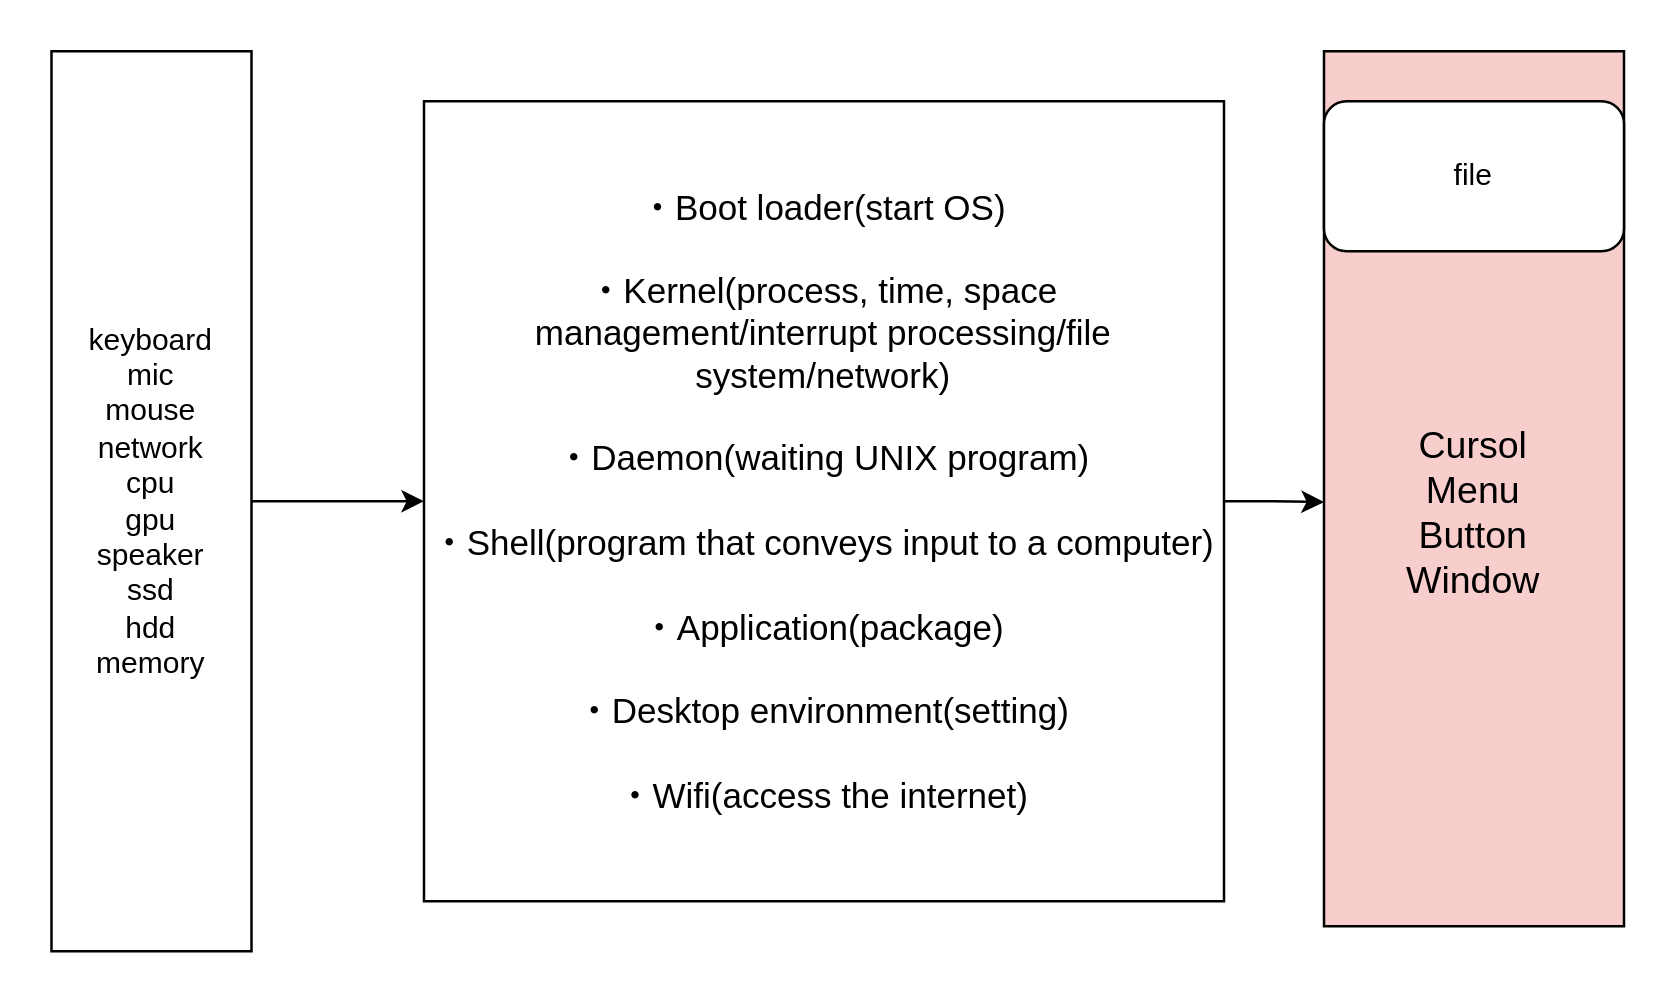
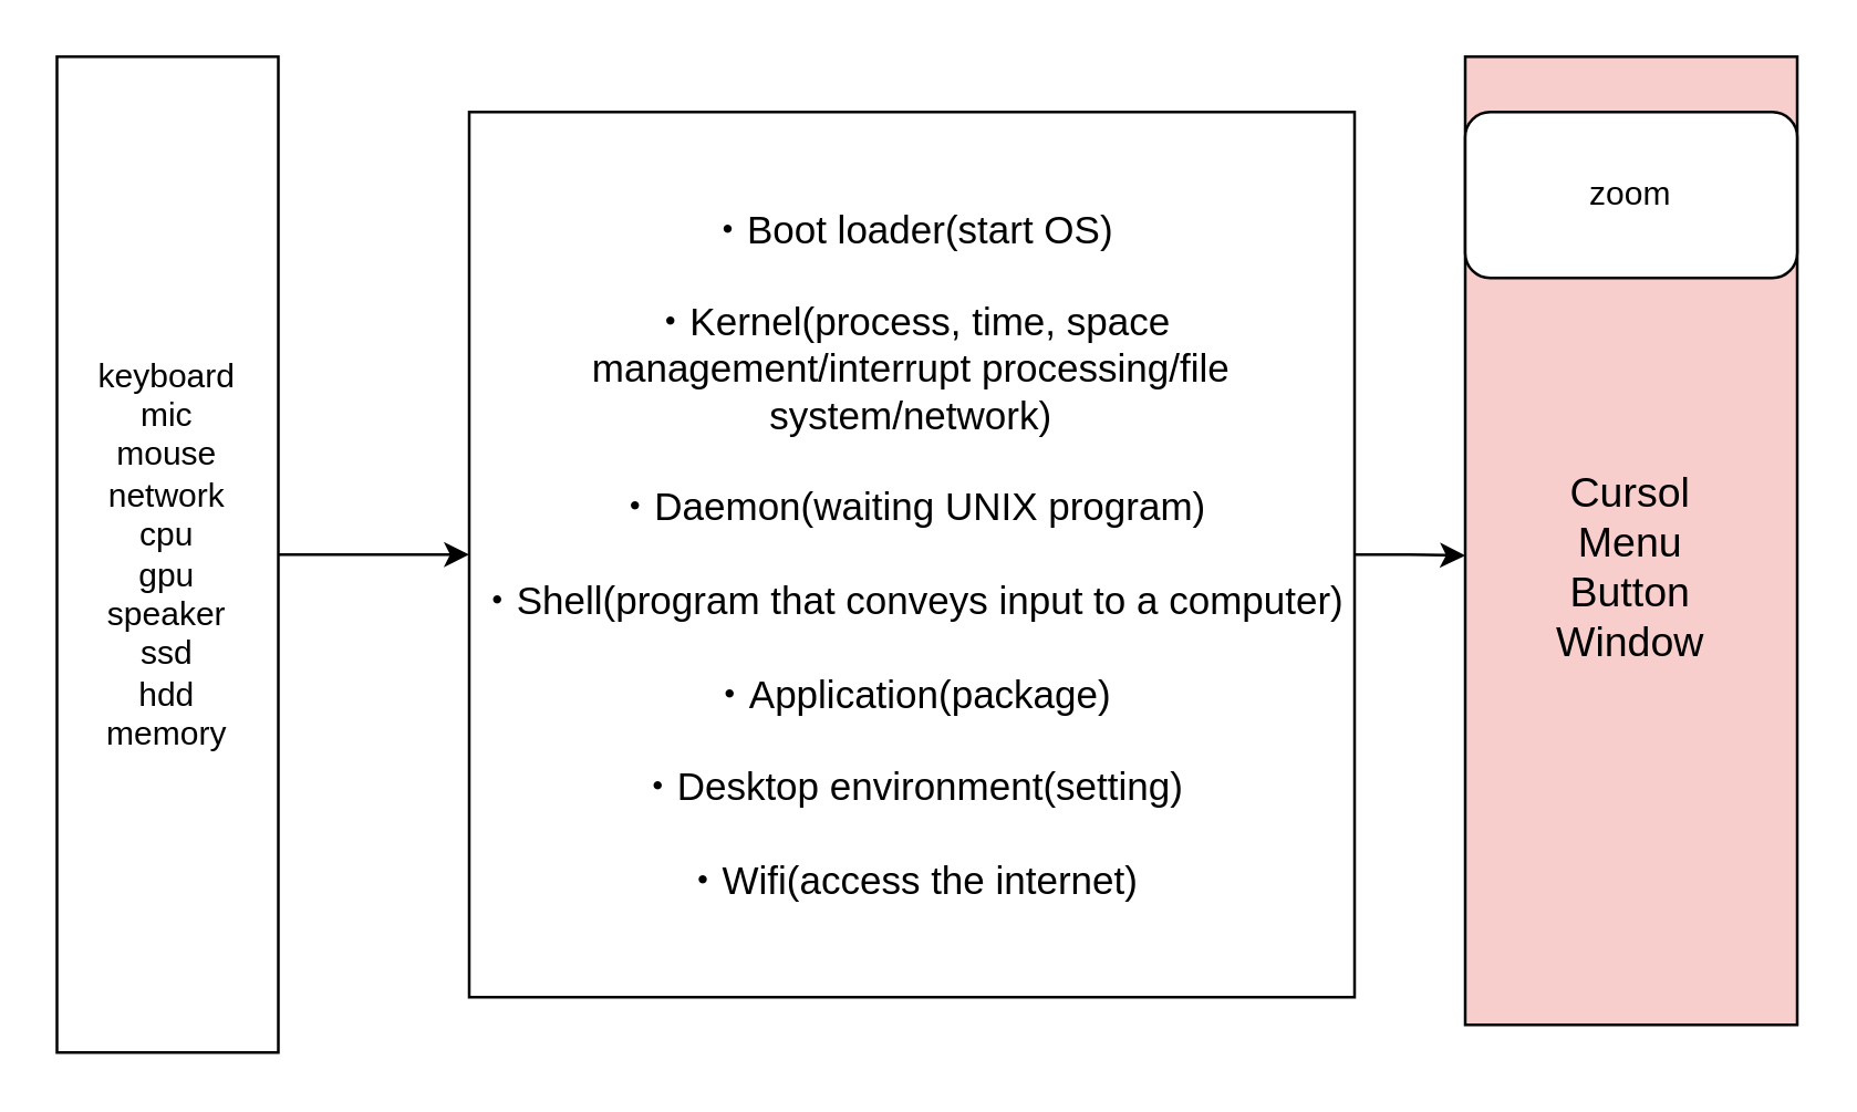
- <mxCell id="7" value="file" style="rounded=1;whiteSpace=wrap;html=1;" vertex="1" parent="1"><mxGeometry x="529" y="40" width="120" height="60" as="geometry" /></mxCell>
+ <mxCell id="7" value="zoom" style="rounded=1;whiteSpace=wrap;html=1;" vertex="1" parent="1"><mxGeometry x="529" y="40" width="120" height="60" as="geometry" /></mxCell>
